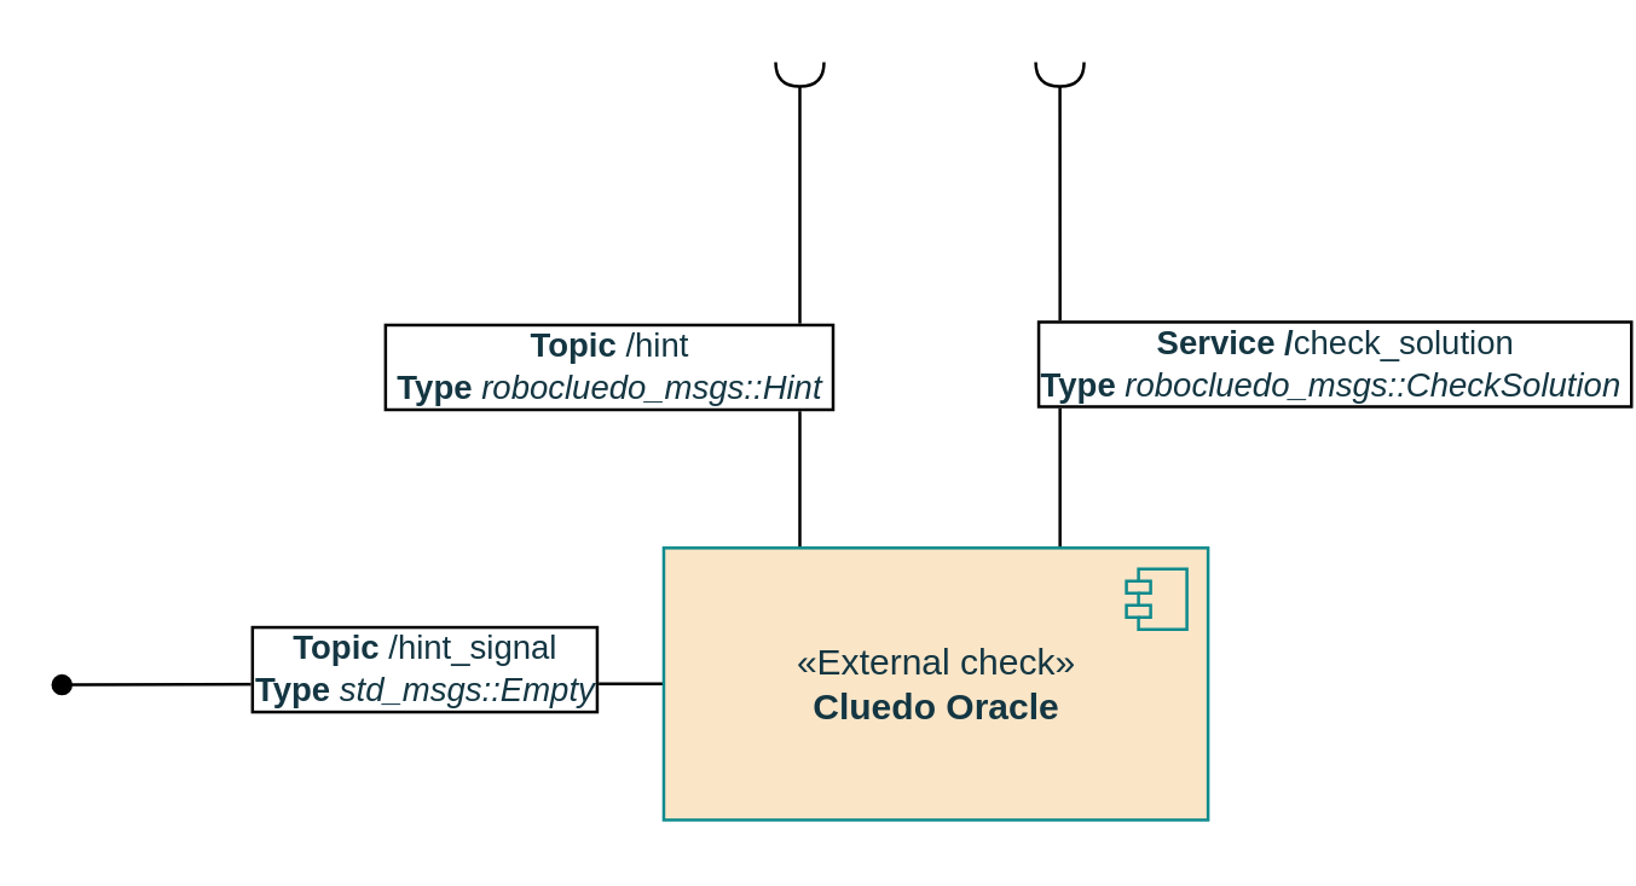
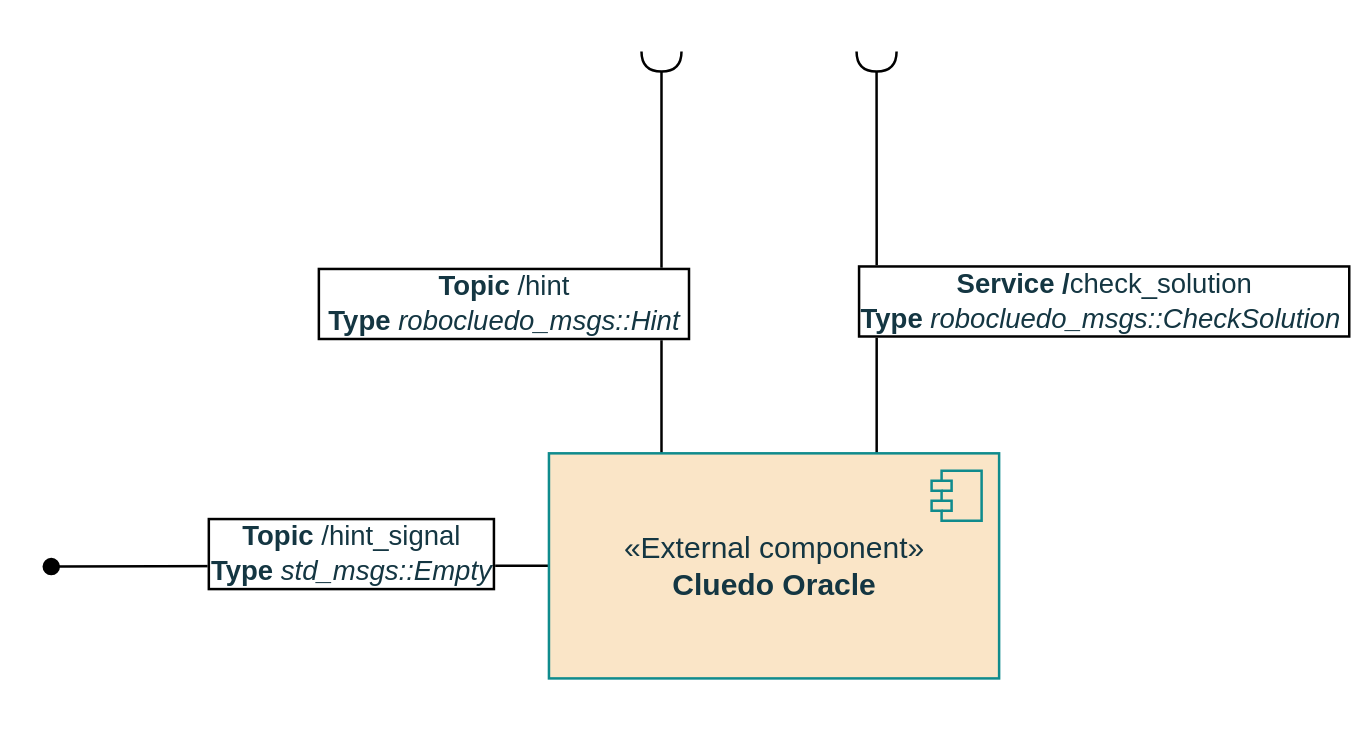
- <mxCell id="8" value="«External check»&lt;br&gt;&lt;b&gt;Cluedo Oracle&lt;/b&gt;" style="html=1;dropTarget=0;fontColor=#143642;strokeColor=#0F8B8D;fillColor=#FAE5C7;gradientColor=none;" vertex="1" parent="1"><mxGeometry x="219" y="180.72" width="180" height="90" as="geometry" /></mxCell>
+ <mxCell id="8" value="«External component»&lt;br&gt;&lt;b&gt;Cluedo Oracle&lt;/b&gt;" style="html=1;dropTarget=0;fontColor=#143642;strokeColor=#0F8B8D;fillColor=#FAE5C7;gradientColor=none;" vertex="1" parent="1"><mxGeometry x="219" y="180.72" width="180" height="90" as="geometry" /></mxCell>
